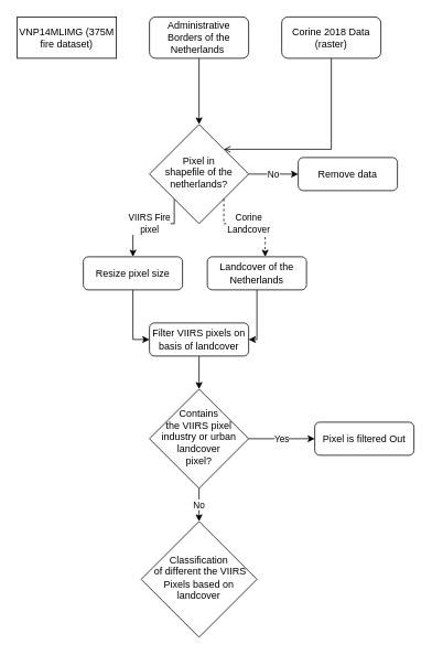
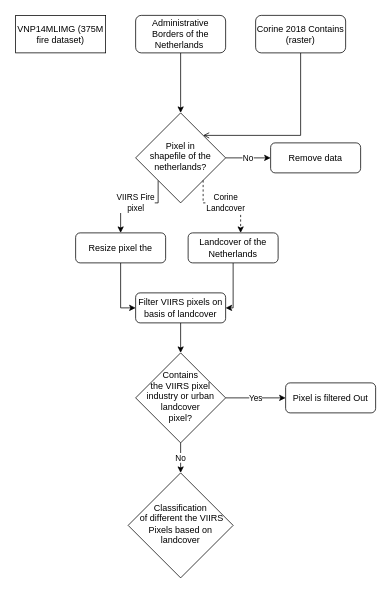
- <mxCell id="8" value="Corine 2018 Data&lt;br&gt;(raster)" style="rounded=1;whiteSpace=wrap;html=1;fontSize=12;glass=0;strokeWidth=1;shadow=0;" parent="1" vertex="1"><mxGeometry x="340" y="20" width="120" height="50" as="geometry" /></mxCell>
+ <mxCell id="8" value="Corine 2018 Contains&lt;br&gt;(raster)" style="rounded=1;whiteSpace=wrap;html=1;fontSize=12;glass=0;strokeWidth=1;shadow=0;" parent="1" vertex="1"><mxGeometry x="340" y="20" width="120" height="50" as="geometry" /></mxCell>
- <mxCell id="20" value="Resize pixel size" style="rounded=1;whiteSpace=wrap;html=1;fontSize=12;glass=0;strokeWidth=1;shadow=0;" parent="1" vertex="1"><mxGeometry x="100" y="310" width="120" height="40" as="geometry" /></mxCell>
+ <mxCell id="20" value="Resize pixel the" style="rounded=1;whiteSpace=wrap;html=1;fontSize=12;glass=0;strokeWidth=1;shadow=0;" parent="1" vertex="1"><mxGeometry x="100" y="310" width="120" height="40" as="geometry" /></mxCell>
